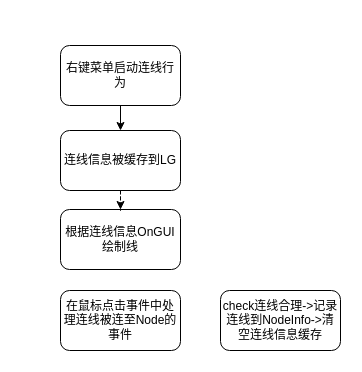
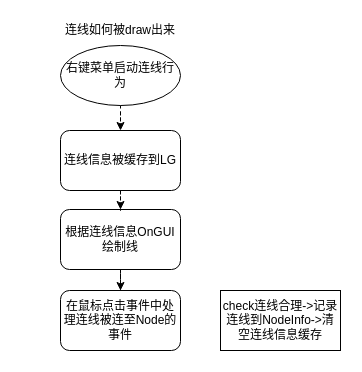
+ <mxCell id="3" value="连线如何被draw出来" style="text;html=1;strokeColor=none;fillColor=none;align=center;verticalAlign=middle;whiteSpace=wrap;rounded=0;shadow=0;glass=0;sketch=0;" vertex="1" parent="2"><mxGeometry width="200" height="20" as="geometry" /></mxCell>
- <mxCell id="4" value="右键菜单启动连线行为" style="rounded=1;whiteSpace=wrap;html=1;shadow=0;glass=0;sketch=0;strokeWidth=1;fillColor=none;" vertex="1" parent="2"><mxGeometry x="40" y="25" width="120" height="60" as="geometry" /></mxCell>
+ <mxCell id="4" value="右键菜单启动连线行为" style="ellipse;whiteSpace=wrap;html=1;shadow=0;glass=0;sketch=0;strokeWidth=1;fillColor=none;" vertex="1" parent="2"><mxGeometry x="40" y="25" width="120" height="60" as="geometry" /></mxCell>
- <mxCell id="6" value="" style="edgeStyle=orthogonalEdgeStyle;rounded=0;orthogonalLoop=1;jettySize=auto;html=1;dashed=0;startArrow=none;startFill=0;endArrow=classic;endFill=1;strokeWidth=1;" edge="1" parent="2" source="4" target="5"><mxGeometry relative="1" as="geometry" /></mxCell>
+ <mxCell id="6" value="" style="edgeStyle=orthogonalEdgeStyle;rounded=0;orthogonalLoop=1;jettySize=auto;html=1;dashed=1;startArrow=none;startFill=0;endArrow=classic;endFill=1;strokeWidth=1;" edge="1" parent="2" source="4" target="5"><mxGeometry relative="1" as="geometry" /></mxCell>
+ <mxCell id="10" value="" style="edgeStyle=orthogonalEdgeStyle;rounded=0;orthogonalLoop=1;jettySize=auto;html=1;dashed=1;startArrow=none;startFill=0;endArrow=classic;endFill=1;strokeWidth=1;" edge="1" parent="2" source="7" target="9"><mxGeometry relative="1" as="geometry" /></mxCell>
- <mxCell id="11" value="check连线合理-&amp;gt;记录连线到NodeInfo-&amp;gt;清空连线信息缓存" style="rounded=1;whiteSpace=wrap;html=1;shadow=0;glass=0;sketch=0;strokeWidth=1;fillColor=none;" vertex="1" parent="2"><mxGeometry x="200" y="270" width="120" height="60" as="geometry" /></mxCell>
+ <mxCell id="11" value="check连线合理-&amp;gt;记录连线到NodeInfo-&amp;gt;清空连线信息缓存" style="whiteSpace=wrap;html=1;shadow=0;glass=0;sketch=0;strokeWidth=1;fillColor=none;rounded=0;" vertex="1" parent="2"><mxGeometry x="200" y="270" width="120" height="60" as="geometry" /></mxCell>
